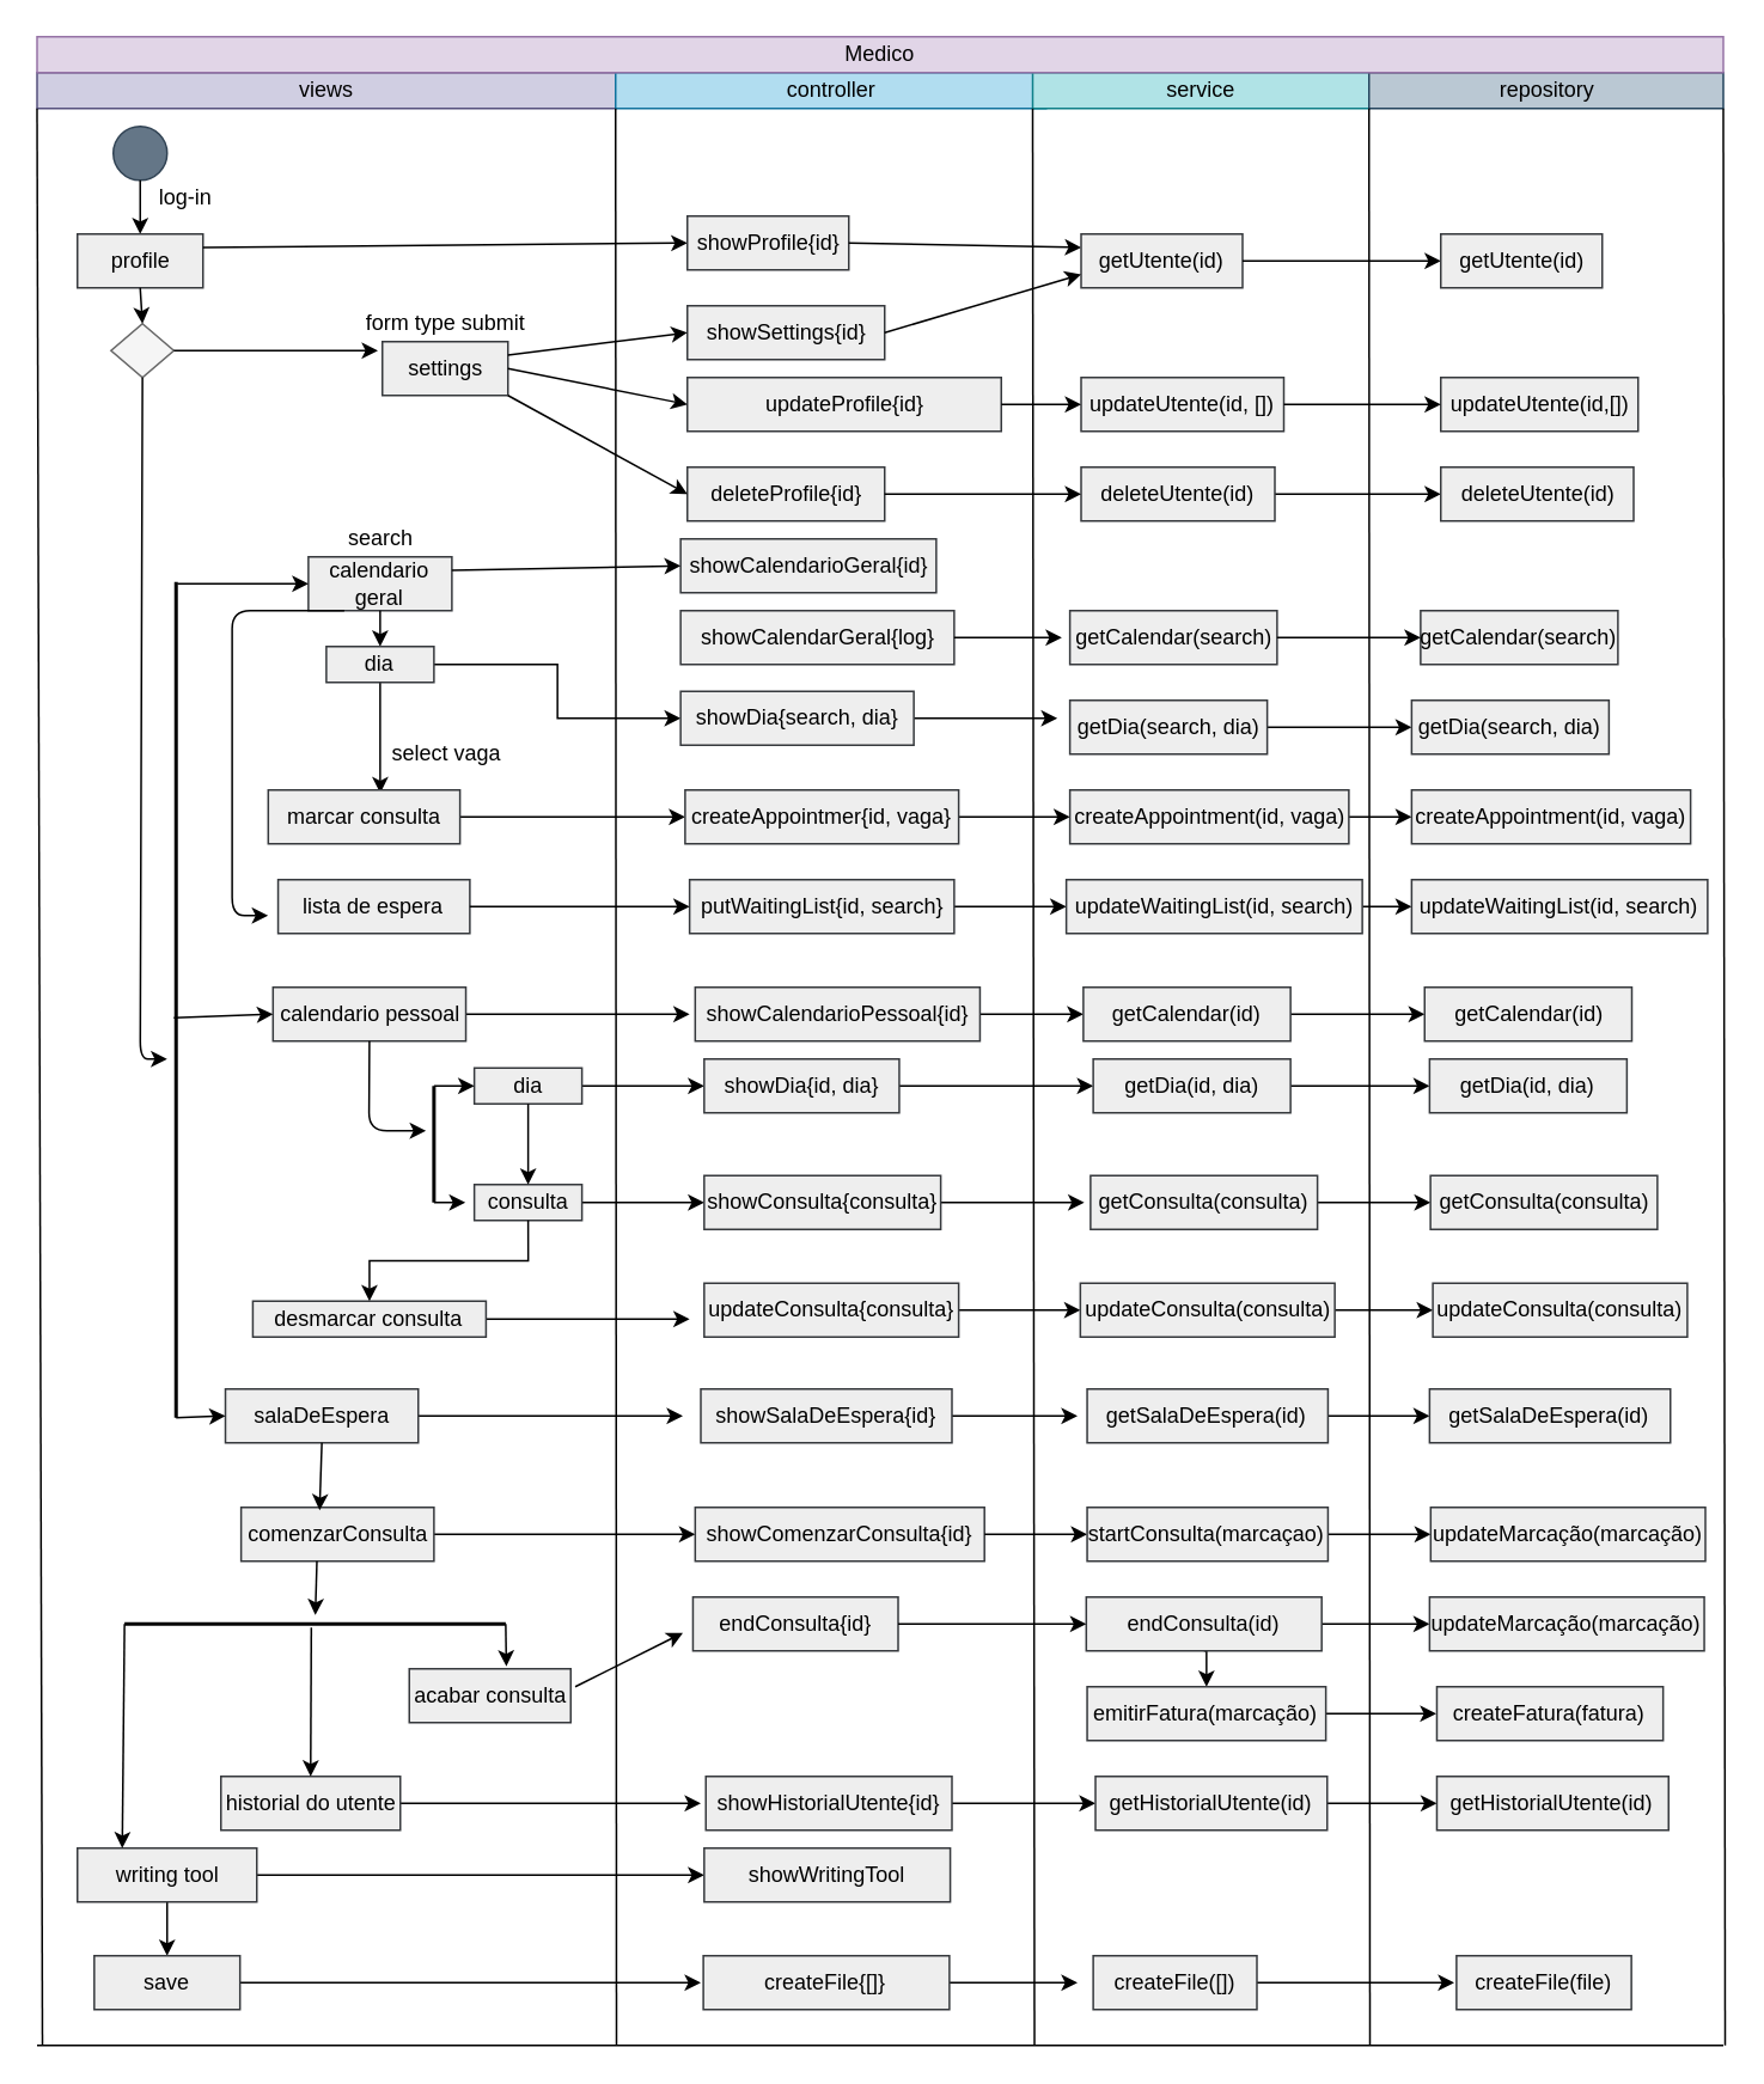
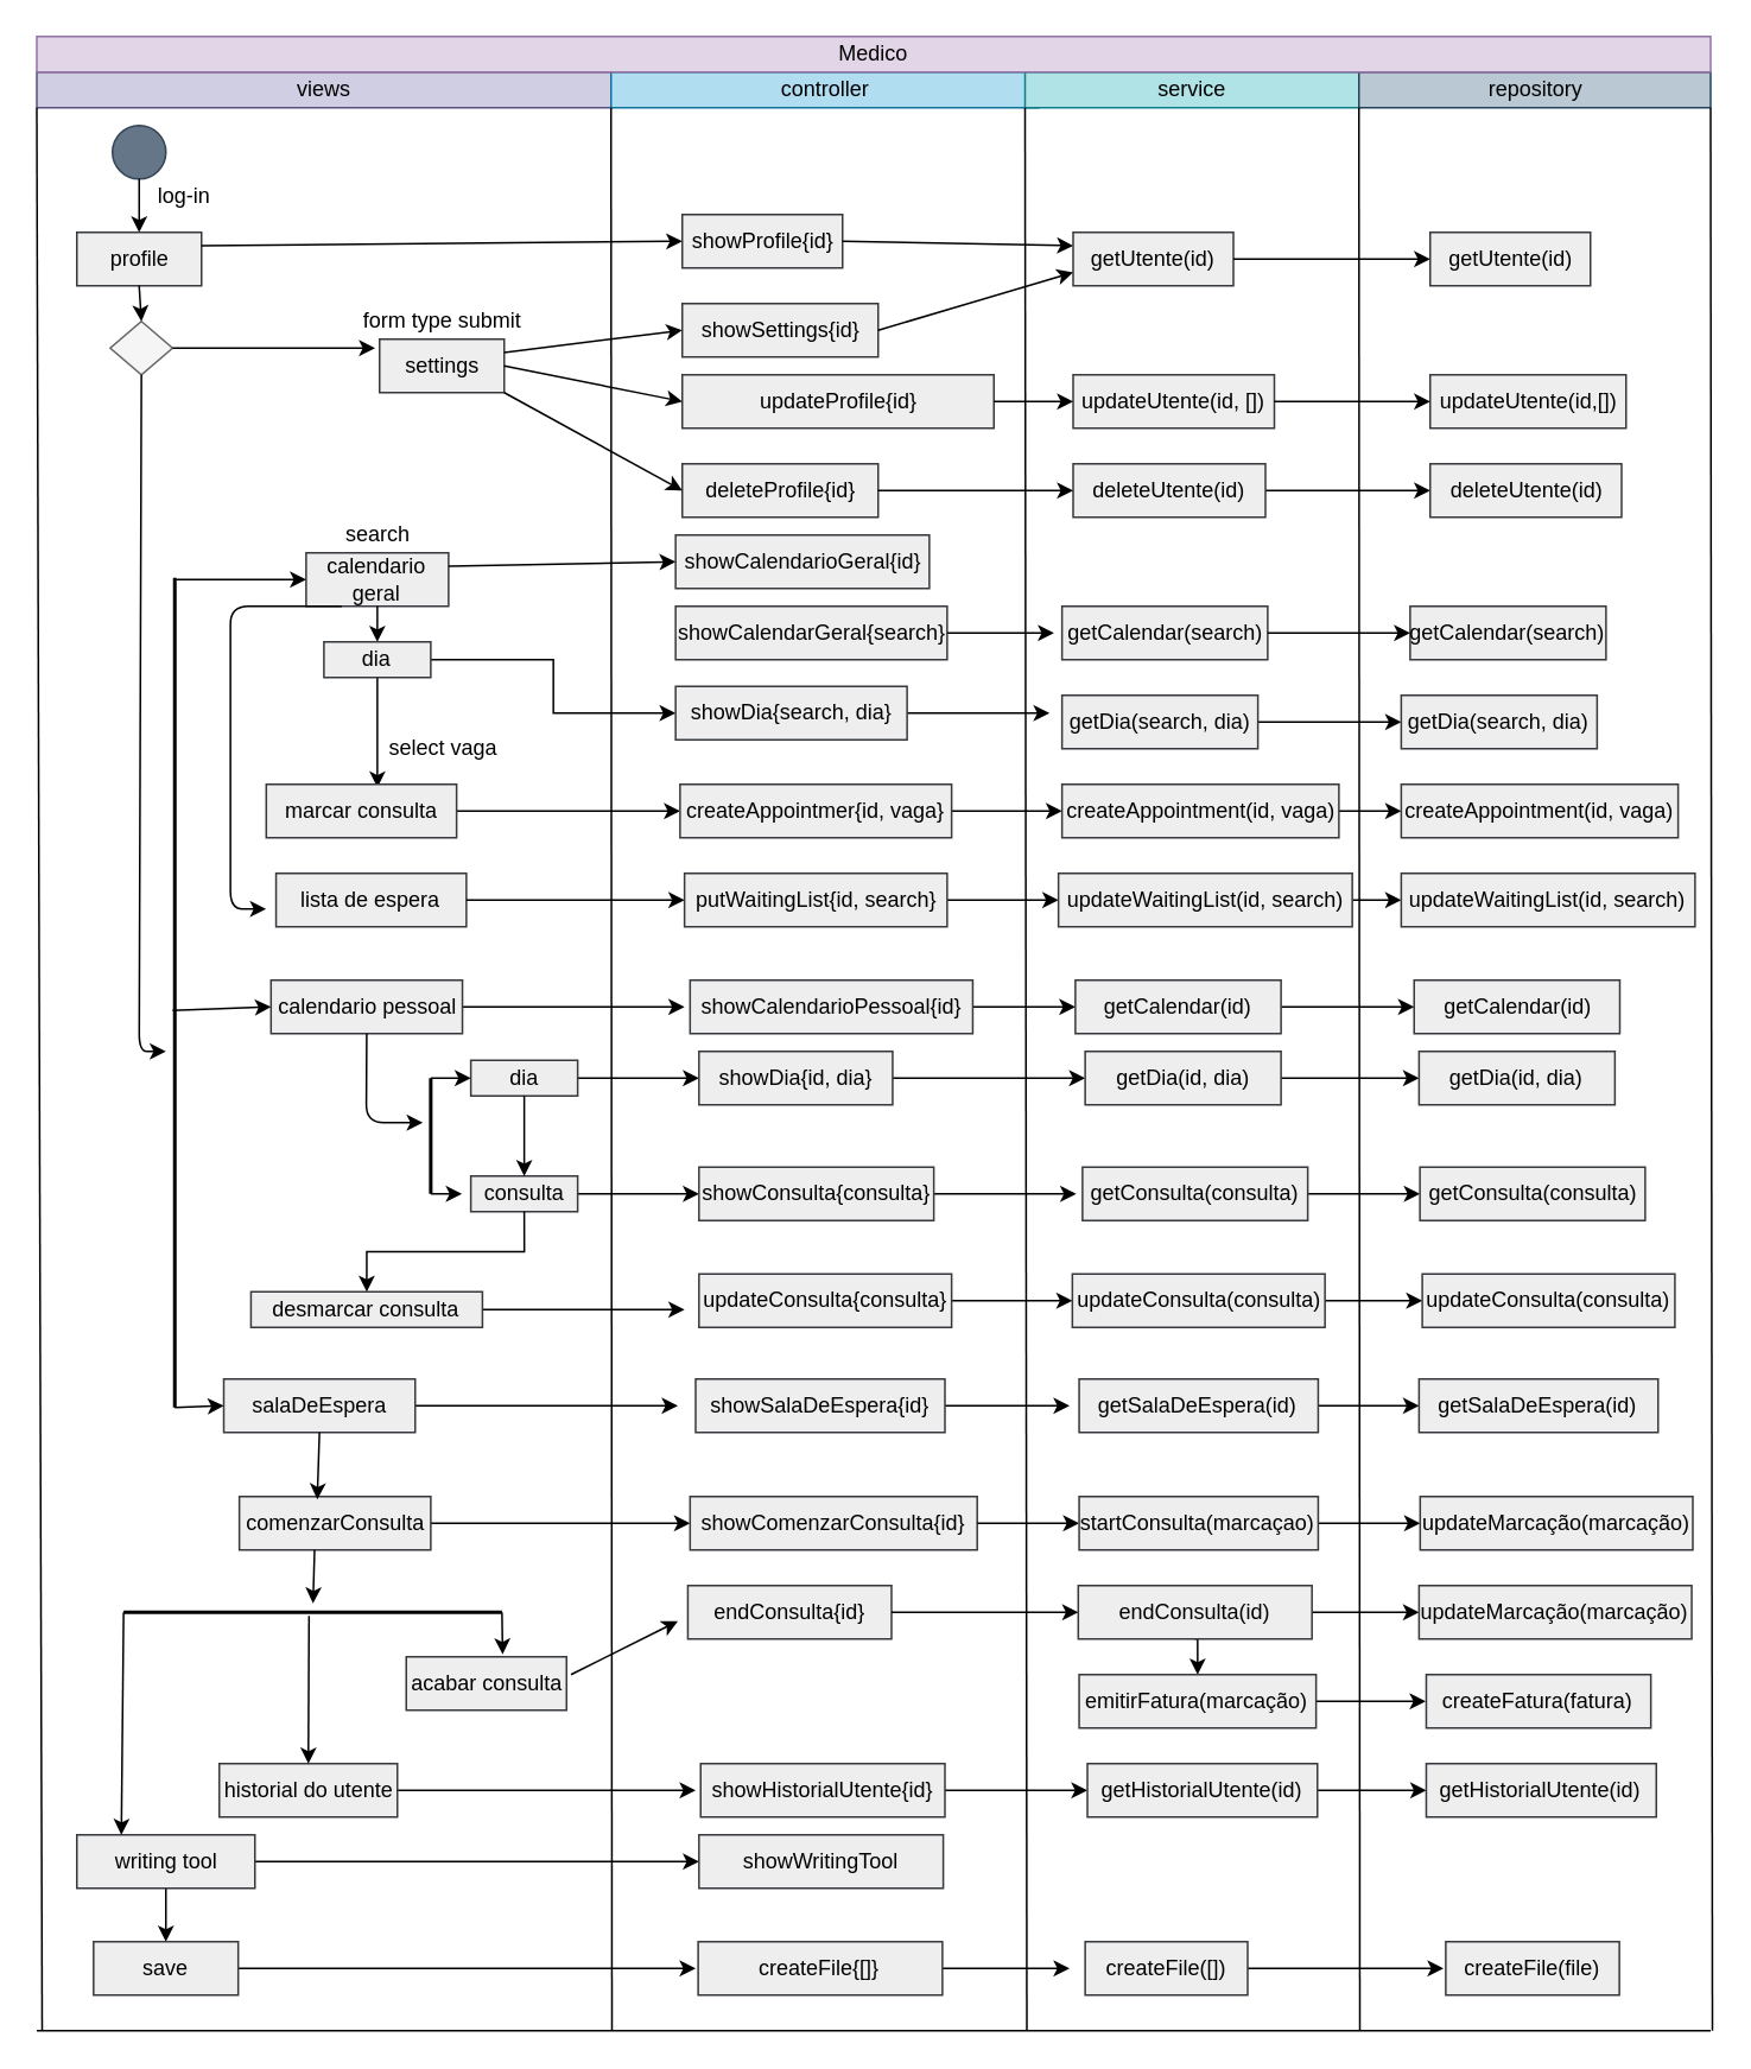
- <mxCell id="47" value="showCalendarGeral{log}" style="text;html=1;align=center;verticalAlign=middle;whiteSpace=wrap;rounded=0;fillColor=#eeeeee;strokeColor=#36393d;" parent="1" vertex="1"><mxGeometry x="378.75" y="340" width="152.5" height="30" as="geometry" /></mxCell>
+ <mxCell id="47" value="showCalendarGeral{search}" style="text;html=1;align=center;verticalAlign=middle;whiteSpace=wrap;rounded=0;fillColor=#eeeeee;strokeColor=#36393d;" parent="1" vertex="1"><mxGeometry x="378.75" y="340" width="152.5" height="30" as="geometry" /></mxCell>
